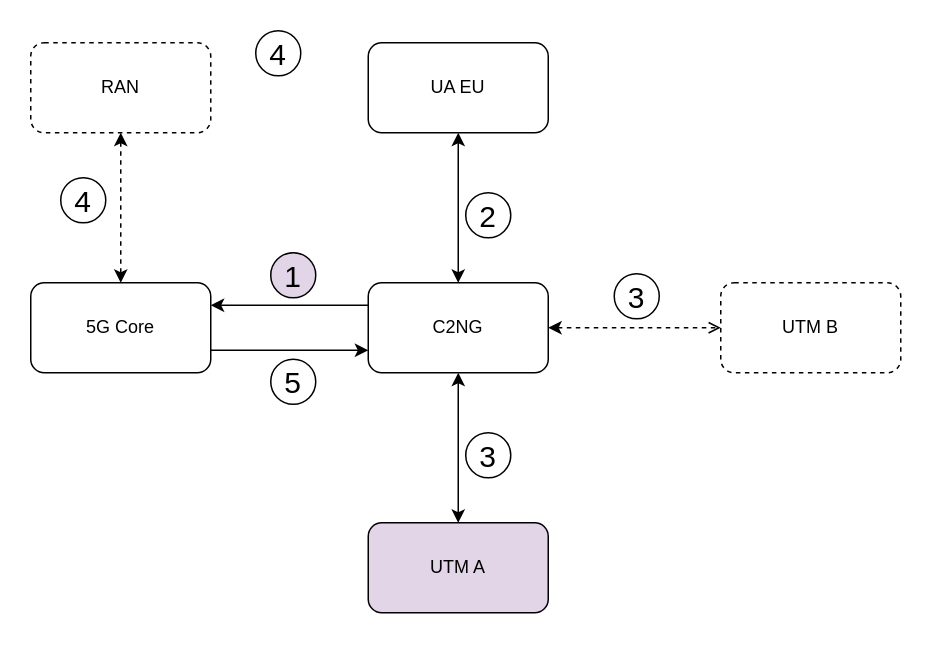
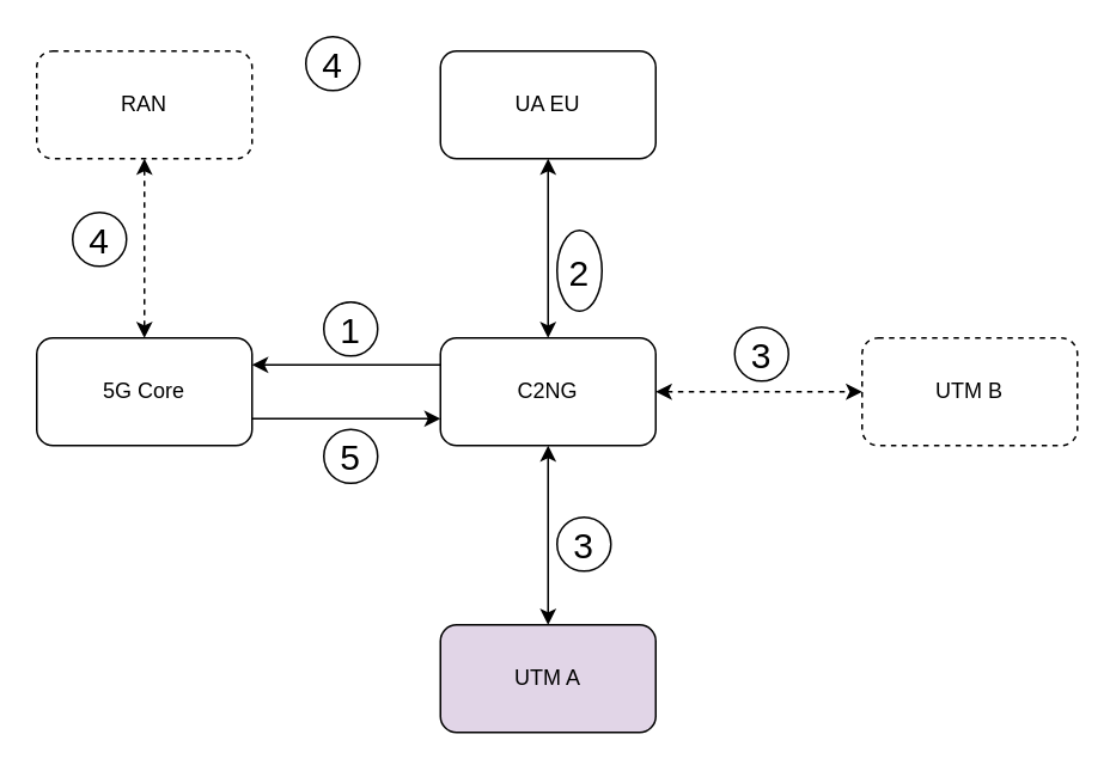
- <mxCell id="16" value="2" style="ellipse;whiteSpace=wrap;html=1;aspect=fixed;fontSize=20;" vertex="1" parent="1"><mxGeometry x="310" y="128" width="30" height="30" as="geometry" /></mxCell>
+ <mxCell id="16" value="2" style="ellipse;whiteSpace=wrap;html=1;aspect=fixed;fontSize=20;" vertex="1" parent="1"><mxGeometry x="310" y="128" width="25" height="45" as="geometry" /></mxCell>
- <mxCell id="15" value="1" style="ellipse;whiteSpace=wrap;html=1;aspect=fixed;fontSize=20;fillColor=#e1d5e7;" vertex="1" parent="1"><mxGeometry x="180" y="168" width="30" height="30" as="geometry" /></mxCell>
+ <mxCell id="15" value="1" style="ellipse;whiteSpace=wrap;html=1;aspect=fixed;fontSize=20;" vertex="1" parent="1"><mxGeometry x="180" y="168" width="30" height="30" as="geometry" /></mxCell>
- <mxCell id="10" value="" style="endArrow=open;html=1;exitX=1;exitY=0.5;exitDx=0;exitDy=0;entryX=0;entryY=0.5;entryDx=0;entryDy=0;dashed=1;startArrow=classic;startFill=1;" edge="1" parent="1" source="3" target="9"><mxGeometry width="50" height="50" relative="1" as="geometry"><mxPoint x="285" y="258" as="sourcePoint" /><mxPoint x="285" y="358" as="targetPoint" /></mxGeometry></mxCell>
+ <mxCell id="10" value="" style="endArrow=classic;html=1;exitX=1;exitY=0.5;exitDx=0;exitDy=0;entryX=0;entryY=0.5;entryDx=0;entryDy=0;dashed=1;startArrow=classic;startFill=1;" edge="1" parent="1" source="3" target="9"><mxGeometry width="50" height="50" relative="1" as="geometry"><mxPoint x="285" y="258" as="sourcePoint" /><mxPoint x="285" y="358" as="targetPoint" /></mxGeometry></mxCell>
